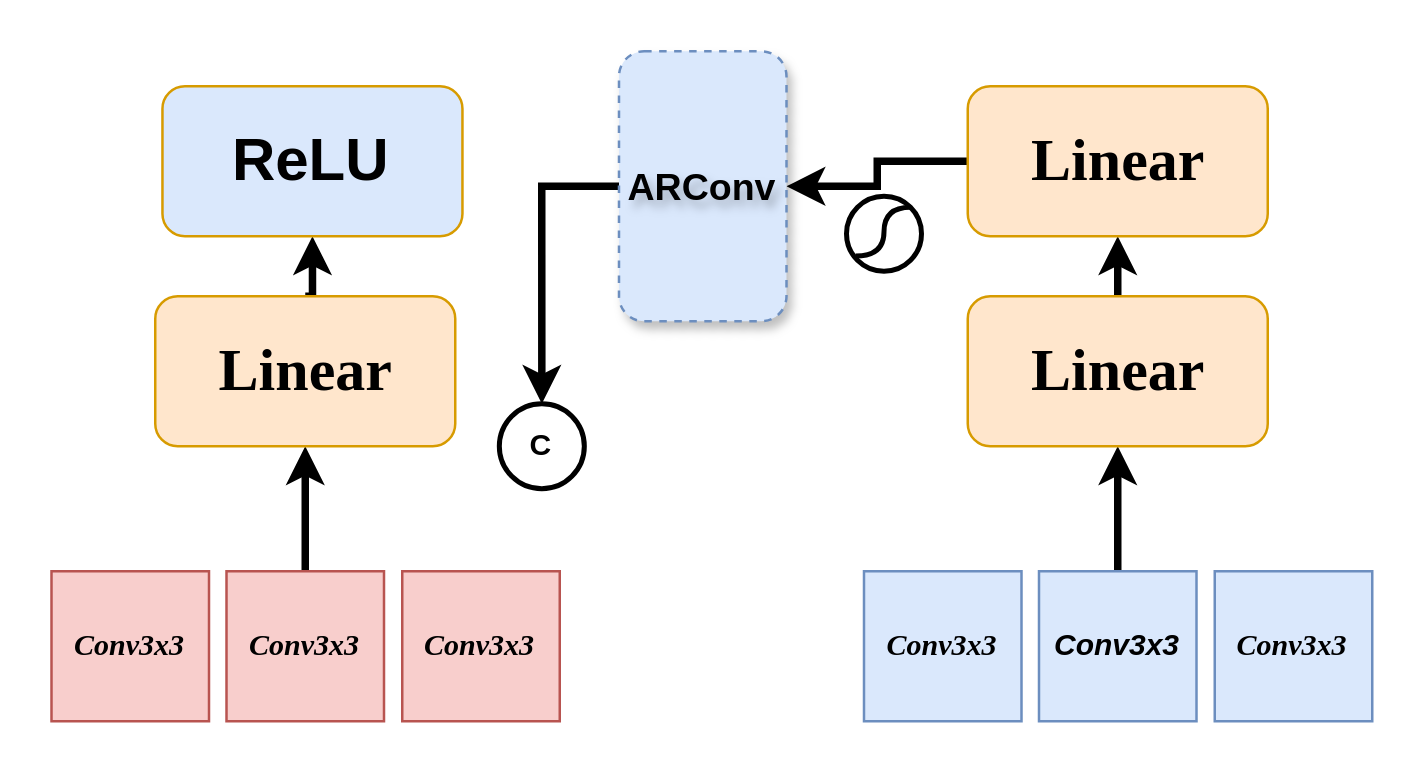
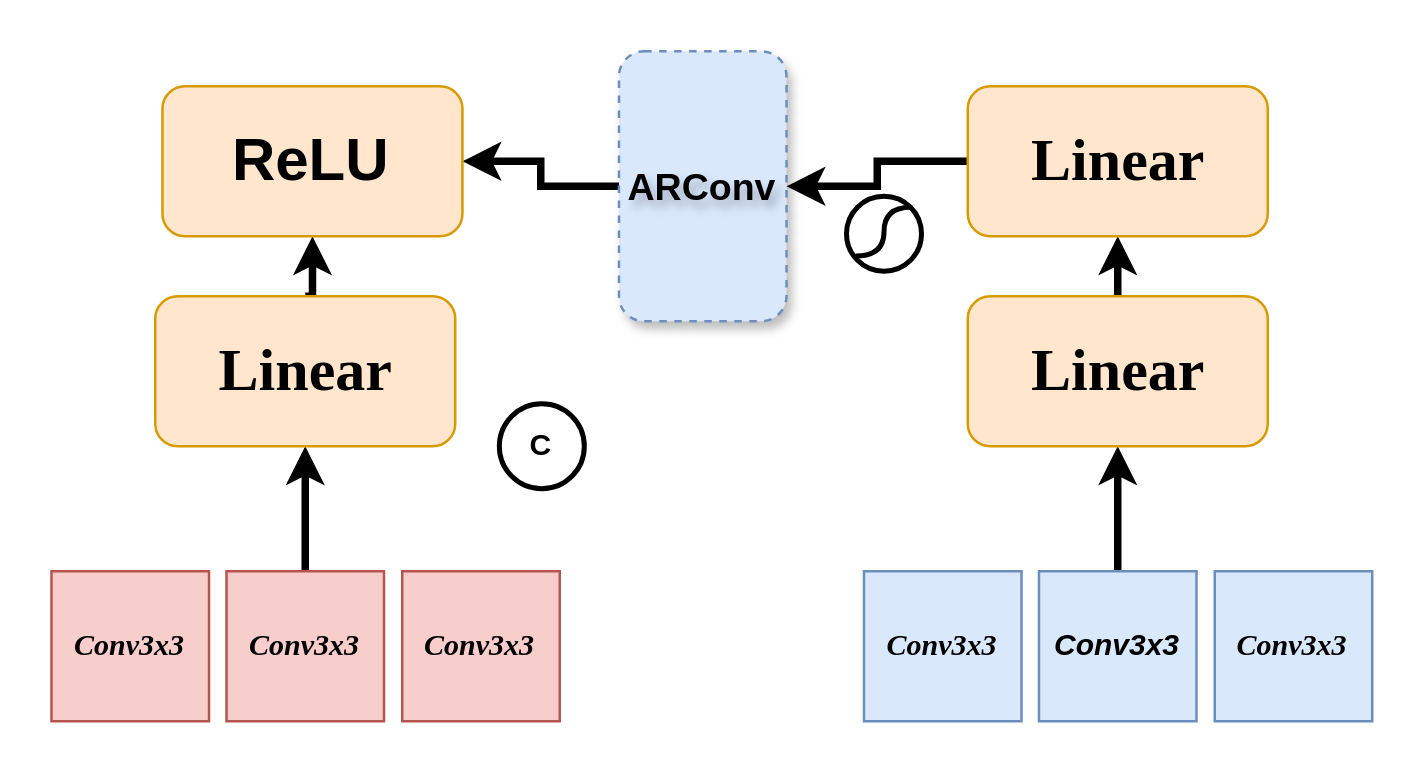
- <mxCell id="18" value="&lt;font style=&quot;font-size: 24px;&quot;&gt;&lt;b&gt;ReLU&lt;/b&gt;&lt;/font&gt;" style="rounded=1;whiteSpace=wrap;html=1;fillColor=#dae8fc;strokeColor=#d79b00;" vertex="1" parent="1"><mxGeometry x="64.38" y="34" width="120" height="60" as="geometry" /></mxCell>
+ <mxCell id="18" value="&lt;font style=&quot;font-size: 24px;&quot;&gt;&lt;b&gt;ReLU&lt;/b&gt;&lt;/font&gt;" style="rounded=1;whiteSpace=wrap;html=1;fillColor=#ffe6cc;strokeColor=#d79b00;" vertex="1" parent="1"><mxGeometry x="64.38" y="34" width="120" height="60" as="geometry" /></mxCell>
- <mxCell id="16" style="edgeStyle=orthogonalEdgeStyle;rounded=0;orthogonalLoop=1;jettySize=auto;html=1;exitX=0;exitY=0.5;exitDx=0;exitDy=0;strokeWidth=3;" edge="1" parent="1" source="17" target="22"><mxGeometry relative="1" as="geometry" /></mxCell>
+ <mxCell id="16" style="edgeStyle=orthogonalEdgeStyle;rounded=0;orthogonalLoop=1;jettySize=auto;html=1;exitX=0;exitY=0.5;exitDx=0;exitDy=0;entryX=1;entryY=0.5;entryDx=0;entryDy=0;strokeWidth=3;" edge="1" parent="1" source="17" target="18"><mxGeometry relative="1" as="geometry" /></mxCell>
